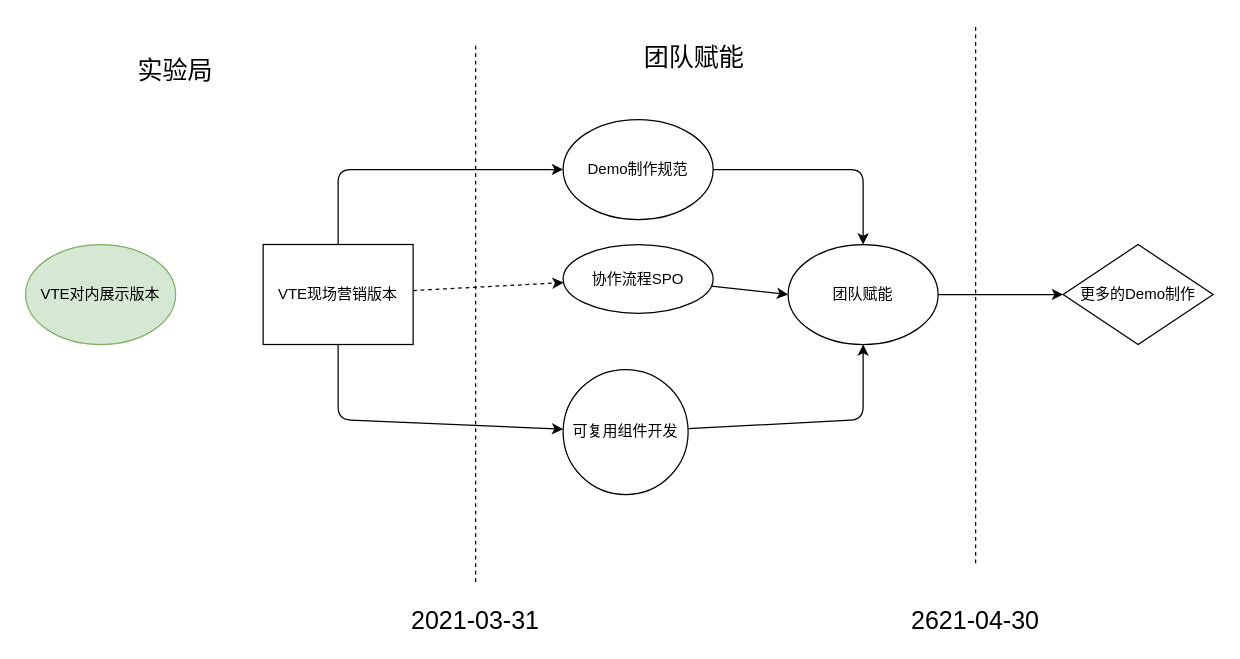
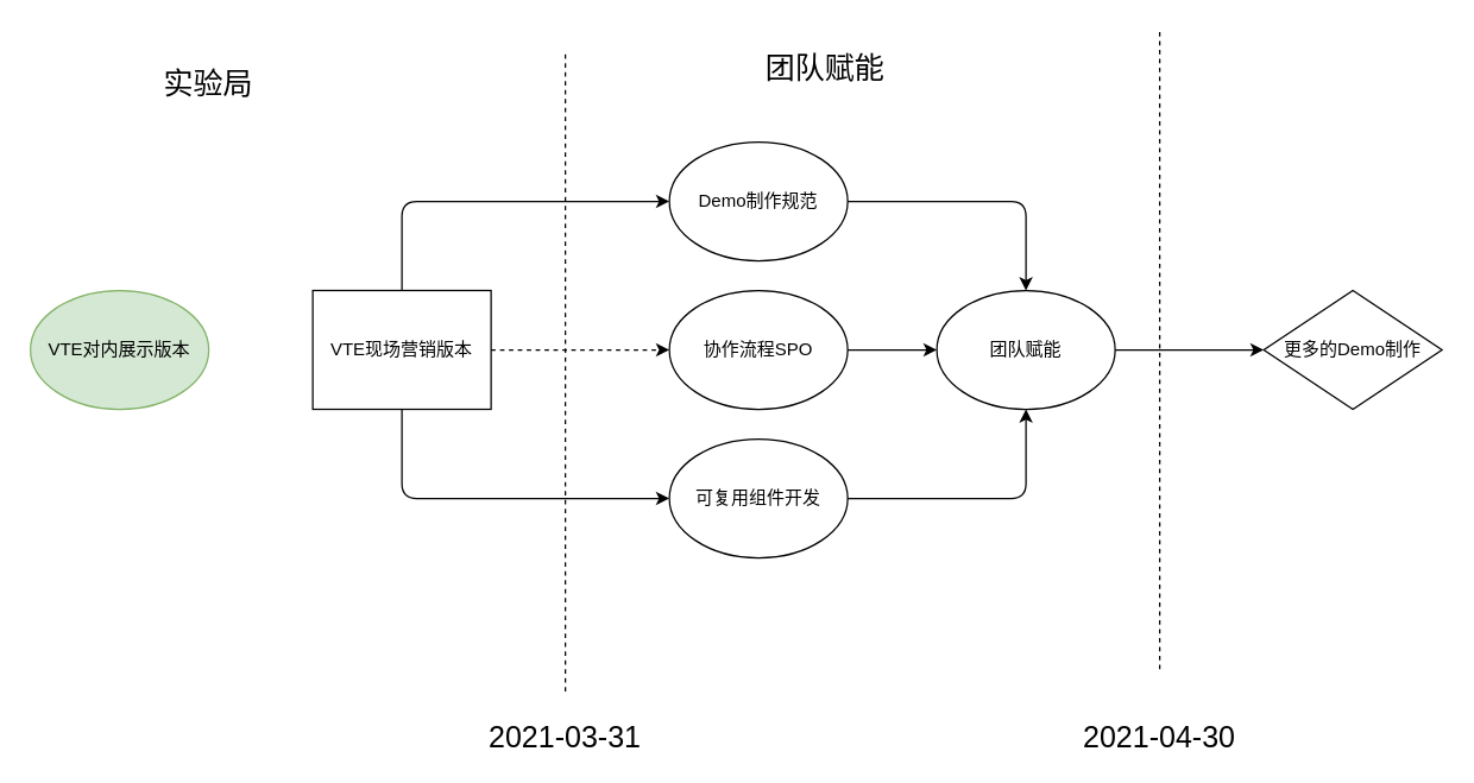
- <mxCell id="14" value="协作流程SPO" style="ellipse;whiteSpace=wrap;html=1;" parent="1" vertex="1"><mxGeometry x="450" y="195" width="120" height="55" as="geometry" /></mxCell>
+ <mxCell id="14" value="协作流程SPO" style="ellipse;whiteSpace=wrap;html=1;" parent="1" vertex="1"><mxGeometry x="450" y="195" width="120" height="80" as="geometry" /></mxCell>
- <mxCell id="5" value="可复用组件开发" style="ellipse;whiteSpace=wrap;html=1;" parent="1" vertex="1"><mxGeometry x="450" y="295" width="100" height="100" as="geometry" /></mxCell>
+ <mxCell id="5" value="可复用组件开发" style="ellipse;whiteSpace=wrap;html=1;" parent="1" vertex="1"><mxGeometry x="450" y="295" width="120" height="80" as="geometry" /></mxCell>
- <mxCell id="21" value="2621-04-30" style="text;html=1;strokeColor=none;fillColor=none;align=center;verticalAlign=middle;whiteSpace=wrap;rounded=0;fontSize=20;" parent="1" vertex="1"><mxGeometry x="720" y="485" width="120" height="20" as="geometry" /></mxCell>
+ <mxCell id="21" value="2021-04-30" style="text;html=1;strokeColor=none;fillColor=none;align=center;verticalAlign=middle;whiteSpace=wrap;rounded=0;fontSize=20;" parent="1" vertex="1"><mxGeometry x="720" y="485" width="120" height="20" as="geometry" /></mxCell>
